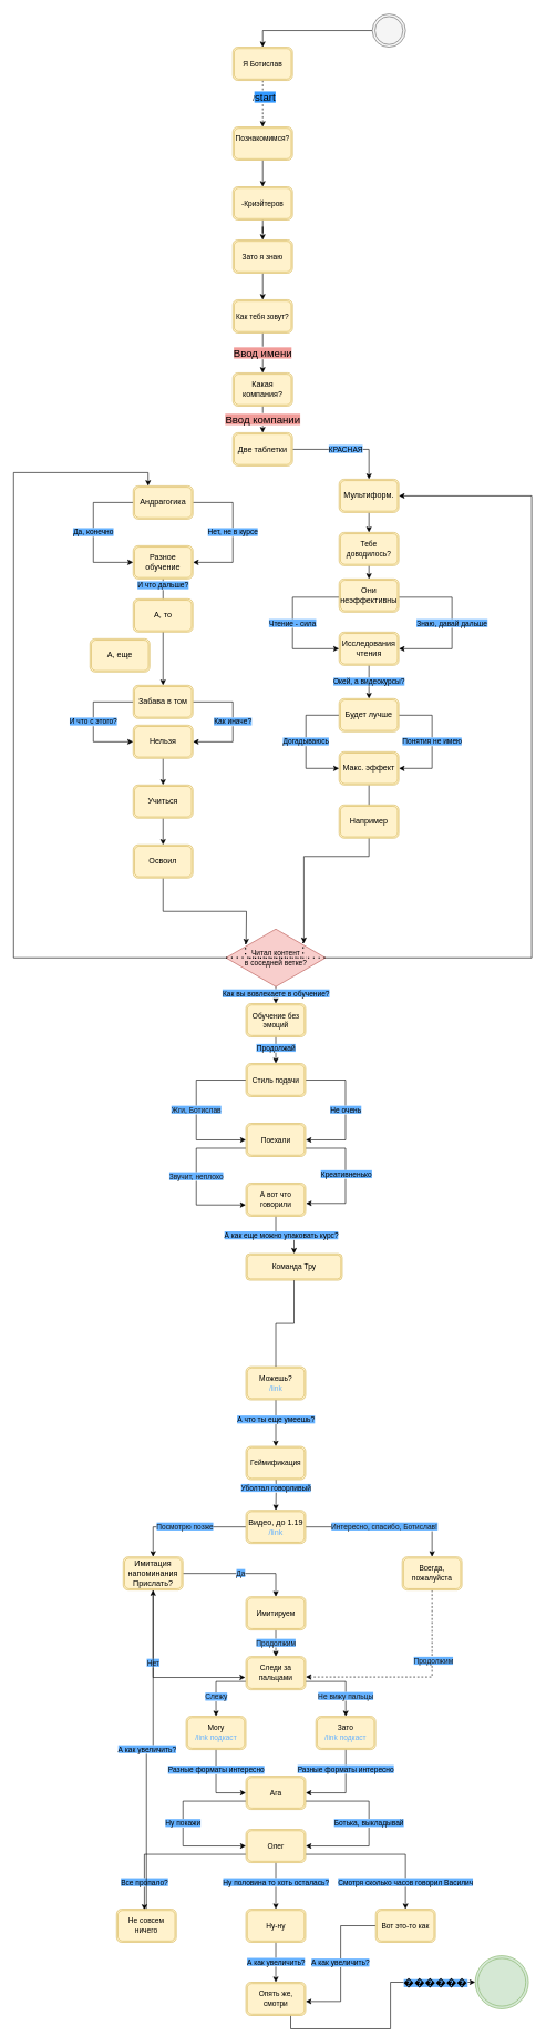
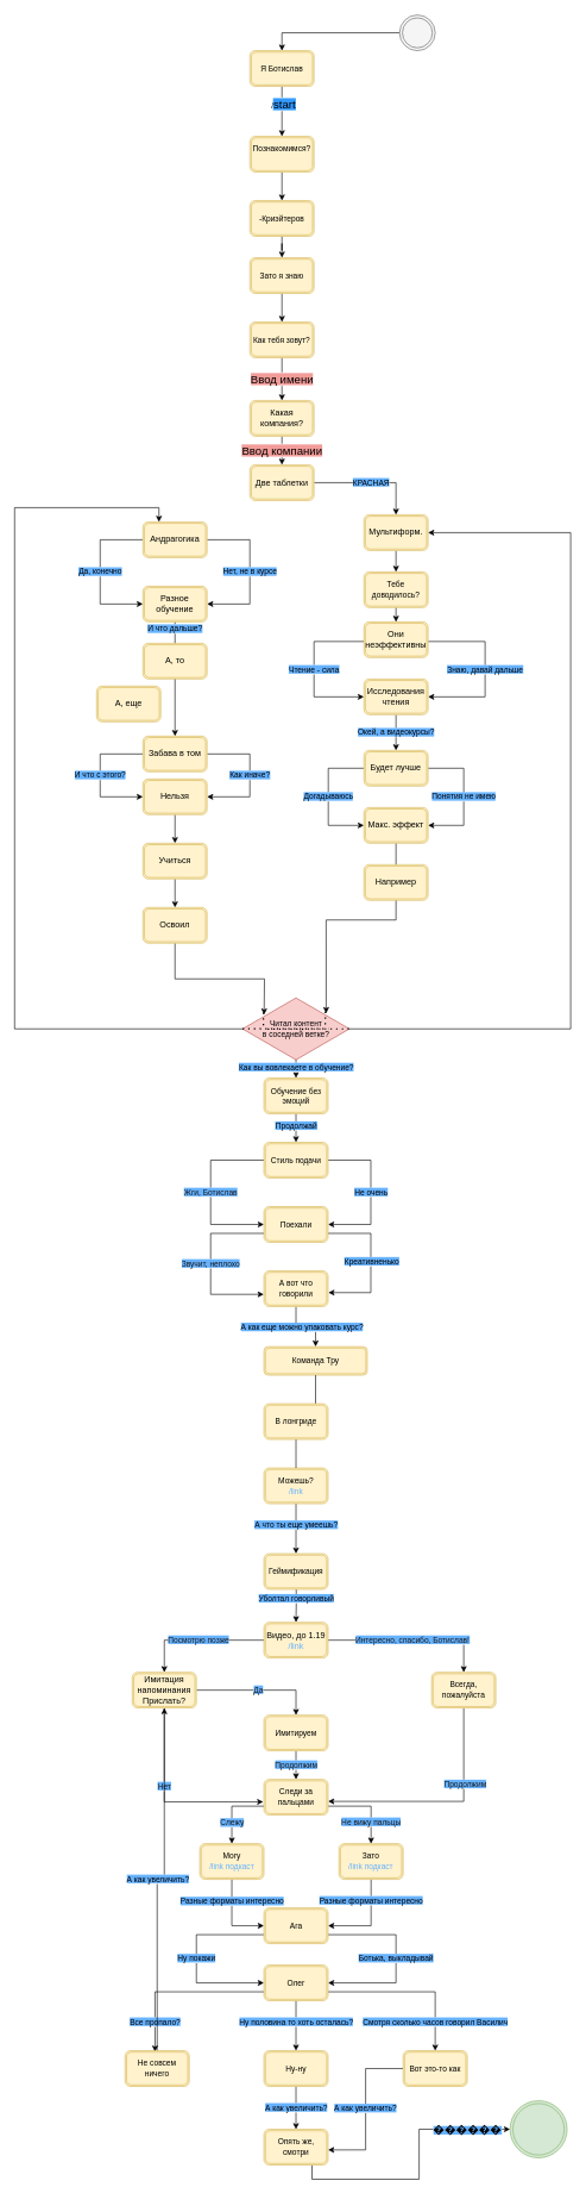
- <mxCell id="92" style="edgeStyle=orthogonalEdgeStyle;rounded=0;orthogonalLoop=1;jettySize=auto;html=1;exitX=0.5;exitY=1;exitDx=0;exitDy=0;entryX=0.5;entryY=0;entryDx=0;entryDy=0;dashed=1;" edge="1" parent="1" source="94" target="100"><mxGeometry relative="1" as="geometry" /></mxCell>
+ <mxCell id="92" style="edgeStyle=orthogonalEdgeStyle;rounded=0;orthogonalLoop=1;jettySize=auto;html=1;exitX=0.5;exitY=1;exitDx=0;exitDy=0;entryX=0.5;entryY=0;entryDx=0;entryDy=0;" edge="1" parent="1" source="94" target="100"><mxGeometry relative="1" as="geometry" /></mxCell>
+ <mxCell id="105" value="&lt;font style=&quot;font-size: 11px&quot;&gt;В лонгриде&lt;br&gt;&lt;/font&gt;" style="shape=ext;double=1;rounded=1;whiteSpace=wrap;html=1;fillColor=#fff2cc;strokeColor=#d6b656;" vertex="1" parent="1"><mxGeometry x="369.72" y="1965" width="90" height="50" as="geometry" /></mxCell>
- <mxCell id="65" style="edgeStyle=orthogonalEdgeStyle;rounded=0;orthogonalLoop=1;jettySize=auto;html=1;exitX=0.5;exitY=1;exitDx=0;exitDy=0;entryX=1.001;entryY=0.616;entryDx=0;entryDy=0;entryPerimeter=0;fontSize=11;fontColor=#1A1A1A;dashed=1;" parent="1" source="67" target="70" edge="1"><mxGeometry relative="1" as="geometry" /></mxCell>
+ <mxCell id="65" style="edgeStyle=orthogonalEdgeStyle;rounded=0;orthogonalLoop=1;jettySize=auto;html=1;exitX=0.5;exitY=1;exitDx=0;exitDy=0;entryX=1.001;entryY=0.616;entryDx=0;entryDy=0;entryPerimeter=0;fontSize=11;fontColor=#1A1A1A;" parent="1" source="67" target="70" edge="1"><mxGeometry relative="1" as="geometry" /></mxCell>
